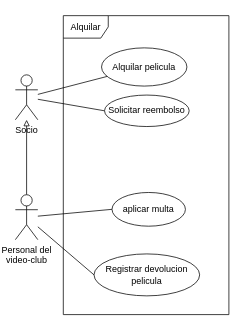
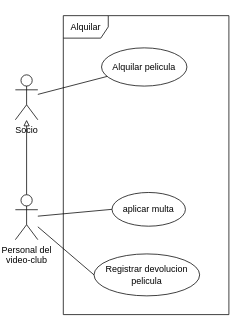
- <mxCell id="8" style="edgeStyle=none;rounded=0;orthogonalLoop=1;jettySize=auto;html=1;entryX=0;entryY=0.5;entryDx=0;entryDy=0;startArrow=none;startFill=0;endArrow=none;endFill=0;" edge="1" parent="1" source="9" target="13"><mxGeometry relative="1" as="geometry" /></mxCell>
- <mxCell id="13" value="Solicitar reembolso" style="ellipse;whiteSpace=wrap;html=1;" vertex="1" parent="1"><mxGeometry x="139" y="126" width="113" height="42" as="geometry" /></mxCell>
